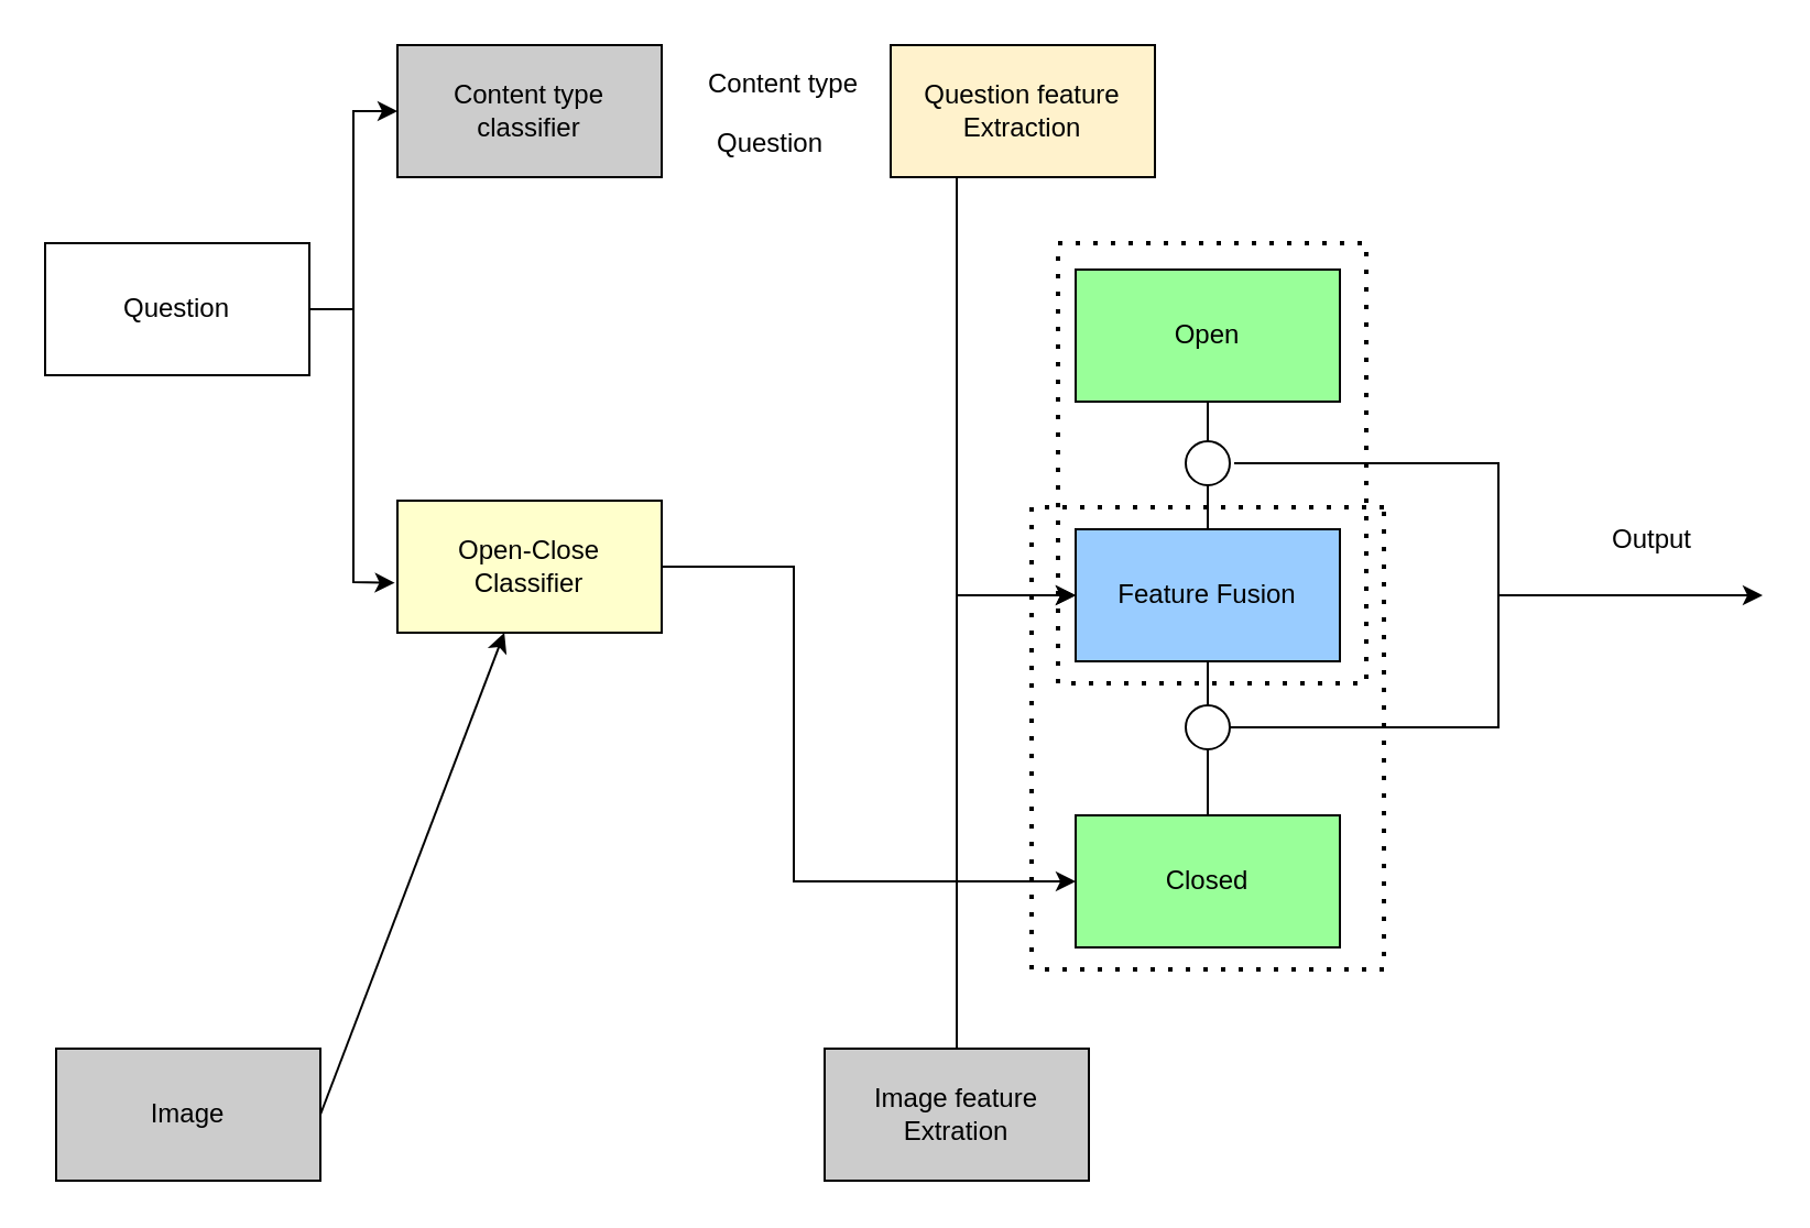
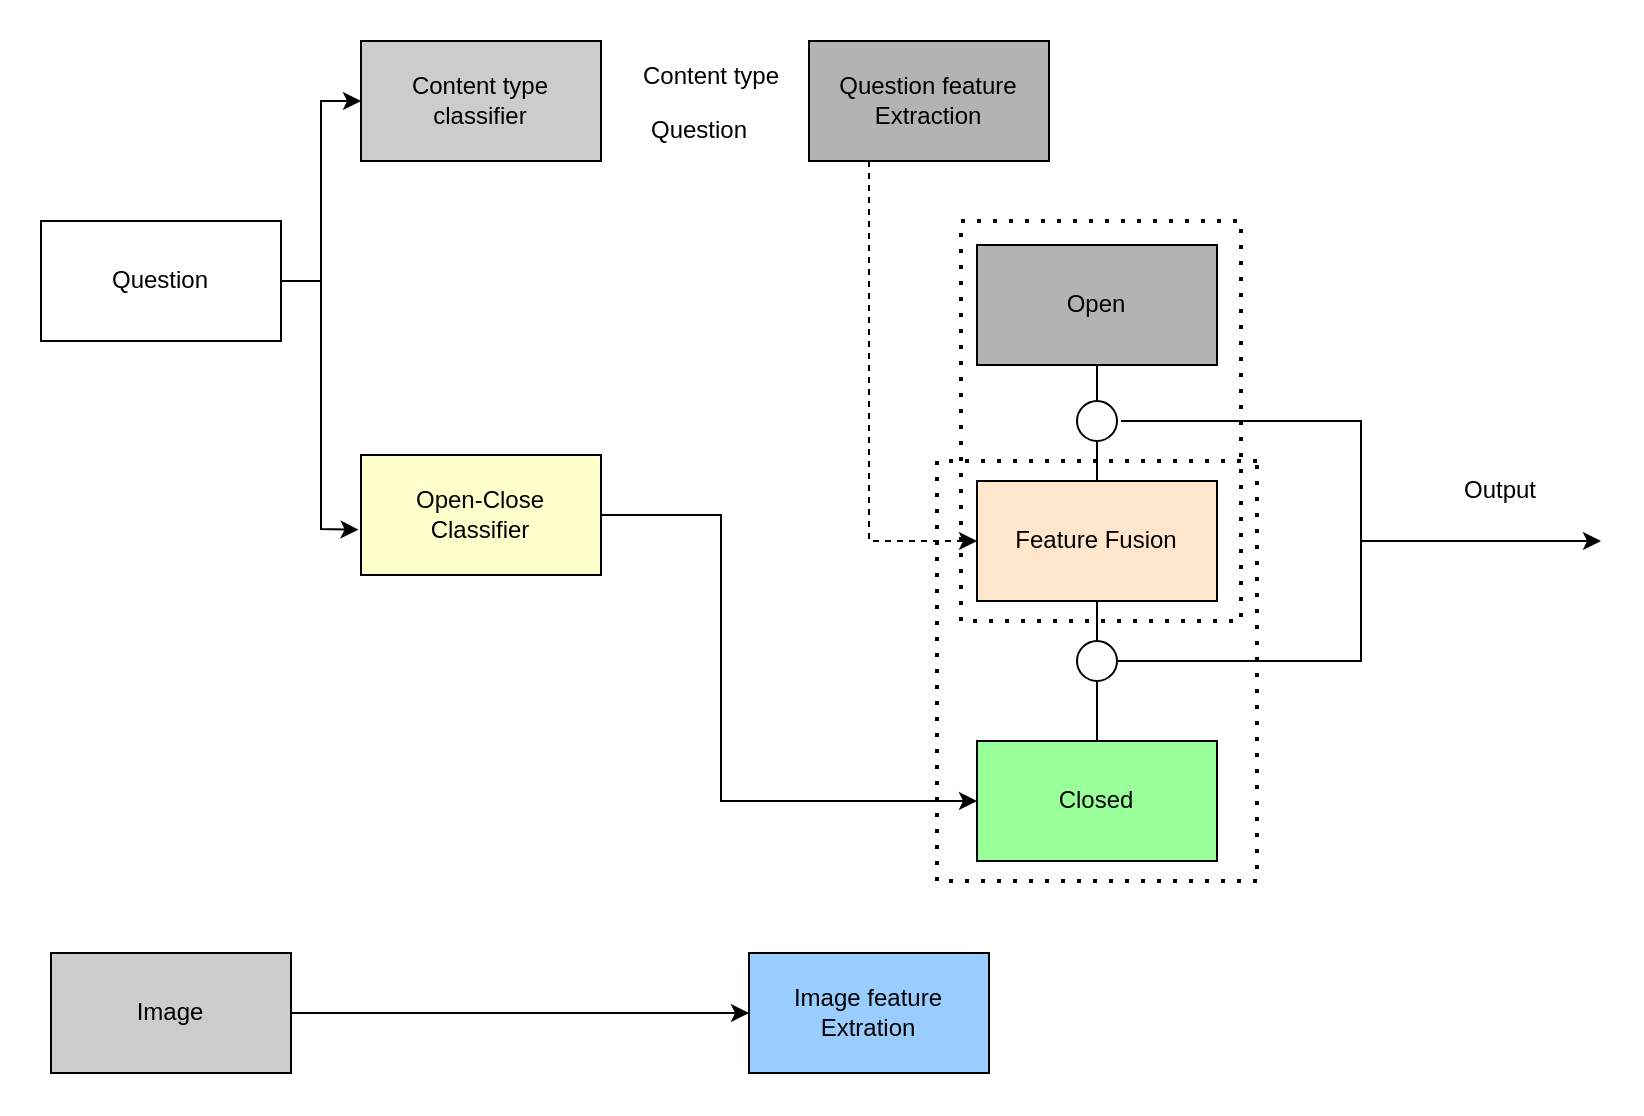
- <mxCell id="4" value="Question feature&lt;br&gt;Extraction" style="rounded=0;whiteSpace=wrap;html=1;fillColor=#fff2cc;" parent="1" vertex="1"><mxGeometry x="404" y="20" width="120" height="60" as="geometry" /></mxCell>
+ <mxCell id="4" value="Question feature&lt;br&gt;Extraction" style="rounded=0;whiteSpace=wrap;html=1;fillColor=#B3B3B3;" parent="1" vertex="1"><mxGeometry x="404" y="20" width="120" height="60" as="geometry" /></mxCell>
- <mxCell id="13" value="Open" style="rounded=0;whiteSpace=wrap;html=1;fillColor=#99FF99;" parent="1" vertex="1"><mxGeometry x="488" y="122" width="120" height="60" as="geometry" /></mxCell>
+ <mxCell id="13" value="Open" style="rounded=0;whiteSpace=wrap;html=1;fillColor=#b3b3b3;" parent="1" vertex="1"><mxGeometry x="488" y="122" width="120" height="60" as="geometry" /></mxCell>
- <mxCell id="17" value="" style="endArrow=classic;html=1;rounded=0;exitX=0.25;exitY=1;exitDx=0;exitDy=0;entryX=0;entryY=0.5;entryDx=0;entryDy=0;" parent="1" source="4" target="16" edge="1"><mxGeometry width="50" height="50" relative="1" as="geometry"><mxPoint x="400" y="320" as="sourcePoint" /><mxPoint x="450" y="270" as="targetPoint" /><Array as="points"><mxPoint x="434" y="270" /></Array></mxGeometry></mxCell>
+ <mxCell id="17" value="" style="endArrow=classic;html=1;rounded=0;exitX=0.25;exitY=1;exitDx=0;exitDy=0;entryX=0;entryY=0.5;entryDx=0;entryDy=0;dashed=1;" parent="1" source="4" target="16" edge="1"><mxGeometry width="50" height="50" relative="1" as="geometry"><mxPoint x="400" y="320" as="sourcePoint" /><mxPoint x="450" y="270" as="targetPoint" /><Array as="points"><mxPoint x="434" y="270" /></Array></mxGeometry></mxCell>
- <mxCell id="16" value="Feature Fusion" style="rounded=0;whiteSpace=wrap;html=1;fillColor=#99CCFF;" parent="1" vertex="1"><mxGeometry x="488" y="240" width="120" height="60" as="geometry" /></mxCell>
+ <mxCell id="16" value="Feature Fusion" style="rounded=0;whiteSpace=wrap;html=1;fillColor=#ffe6cc;" parent="1" vertex="1"><mxGeometry x="488" y="240" width="120" height="60" as="geometry" /></mxCell>
- <mxCell id="18" value="" style="endArrow=classic;html=1;rounded=0;exitX=0.5;exitY=0;exitDx=0;exitDy=0;entryX=0;entryY=0.5;entryDx=0;entryDy=0;" parent="1" source="6" target="16" edge="1"><mxGeometry width="50" height="50" relative="1" as="geometry"><mxPoint x="400" y="360" as="sourcePoint" /><mxPoint x="450" y="310" as="targetPoint" /><Array as="points"><mxPoint x="434" y="270" /></Array></mxGeometry></mxCell>
- <mxCell id="8" value="" style="endArrow=classic;html=1;rounded=0;exitX=1;exitY=0.5;exitDx=0;exitDy=0;" parent="1" source="5" target="11" edge="1"><mxGeometry width="50" height="50" relative="1" as="geometry"><mxPoint x="365" y="446" as="sourcePoint" /><mxPoint x="415" y="396" as="targetPoint" /></mxGeometry></mxCell>
+ <mxCell id="8" value="" style="endArrow=classic;html=1;rounded=0;exitX=1;exitY=0.5;exitDx=0;exitDy=0;" parent="1" source="5" target="6" edge="1"><mxGeometry width="50" height="50" relative="1" as="geometry"><mxPoint x="365" y="446" as="sourcePoint" /><mxPoint x="415" y="396" as="targetPoint" /></mxGeometry></mxCell>
- <mxCell id="6" value="Image feature&lt;br&gt;Extration" style="rounded=0;whiteSpace=wrap;html=1;fillColor=#CCCCCC;" parent="1" vertex="1"><mxGeometry x="374" y="476" width="120" height="60" as="geometry" /></mxCell>
+ <mxCell id="6" value="Image feature&lt;br&gt;Extration" style="rounded=0;whiteSpace=wrap;html=1;fillColor=#99ccff;" parent="1" vertex="1"><mxGeometry x="374" y="476" width="120" height="60" as="geometry" /></mxCell>
